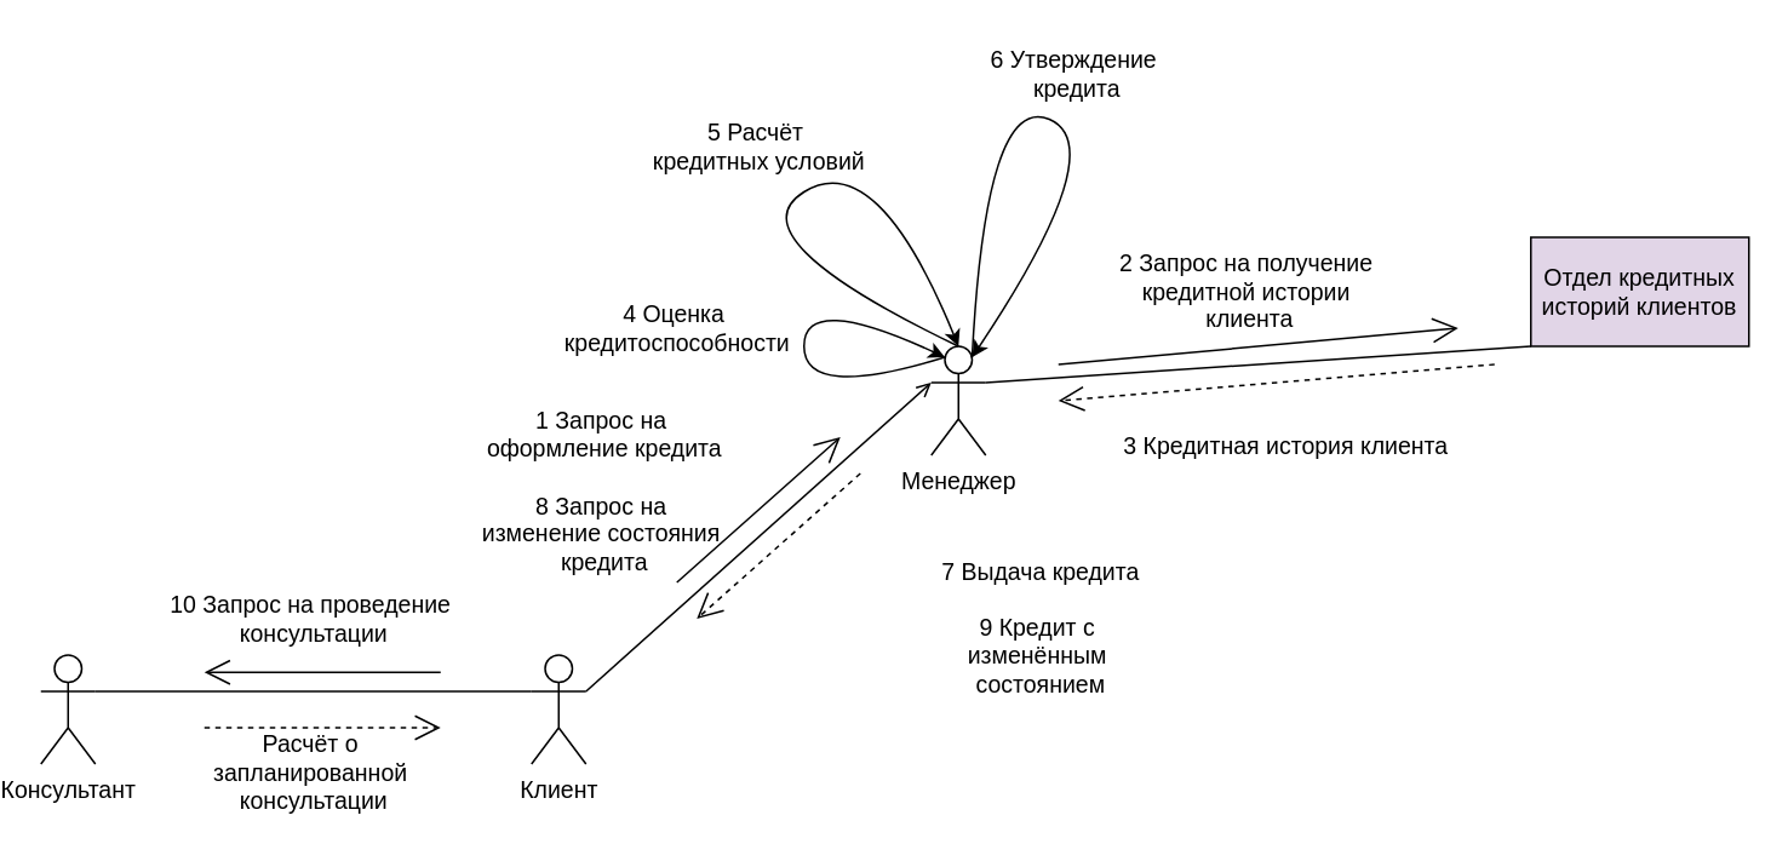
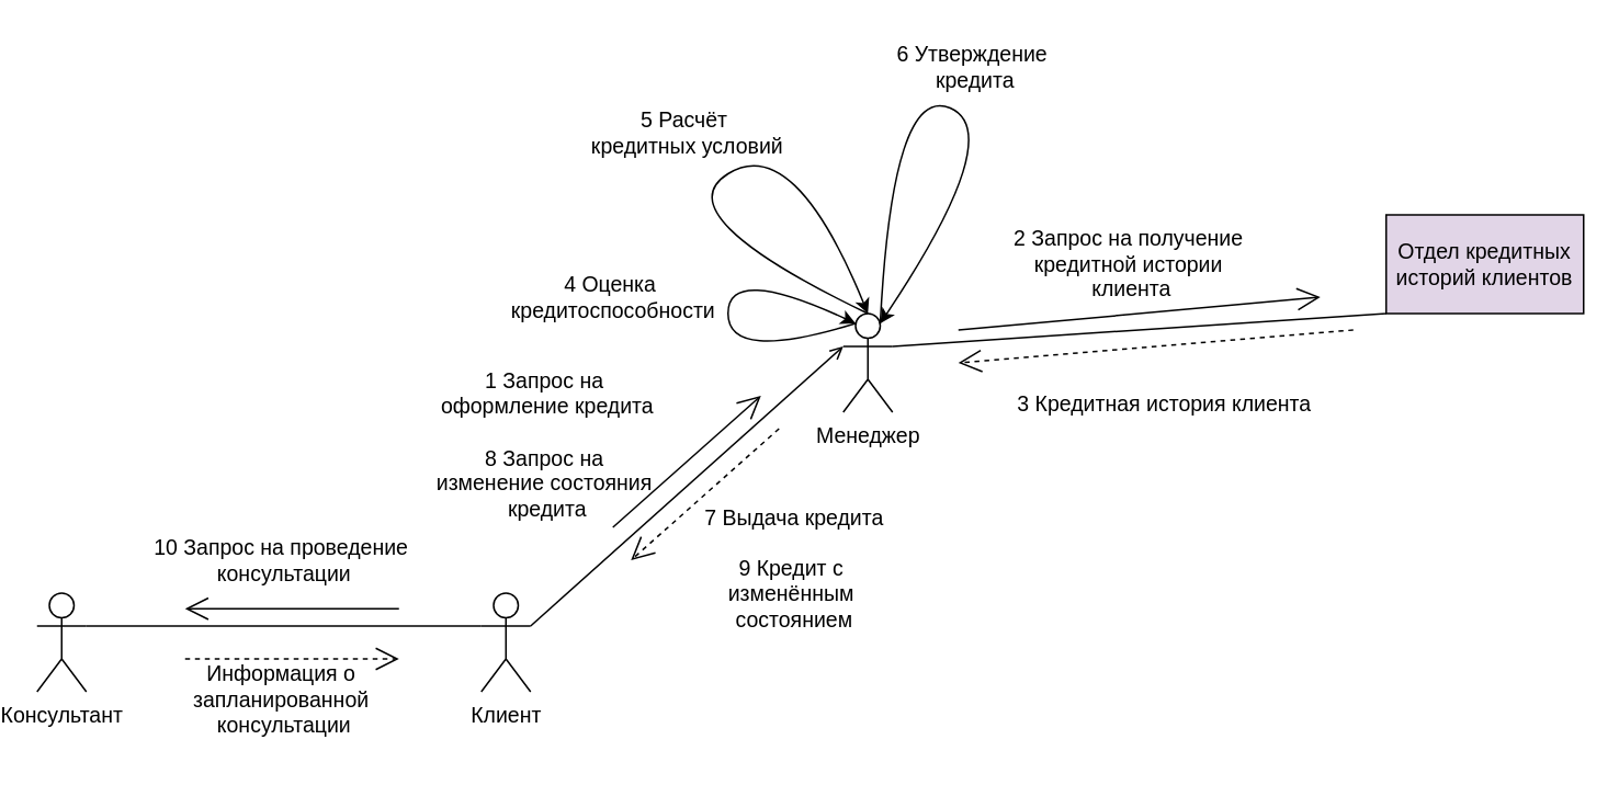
- <mxCell id="8" value="&lt;div style=&quot;font-size: 13px;&quot;&gt;7 Выдача кредита&lt;/div&gt;&lt;div style=&quot;font-size: 13px;&quot;&gt;&lt;br style=&quot;font-size: 13px;&quot;&gt;&lt;/div&gt;9 Кредит с&amp;nbsp;&lt;div style=&quot;font-size: 13px;&quot;&gt;изменённым&amp;nbsp;&lt;/div&gt;&lt;div style=&quot;font-size: 13px;&quot;&gt;состоянием&lt;/div&gt;" style="text;html=1;align=center;verticalAlign=middle;resizable=0;points=[];autosize=1;strokeColor=none;fillColor=none;fontSize=13;" vertex="1" parent="1"><mxGeometry x="505" y="300" width="130" height="90" as="geometry" /></mxCell>
+ <mxCell id="8" value="&lt;div style=&quot;font-size: 13px;&quot;&gt;7 Выдача кредита&lt;/div&gt;&lt;div style=&quot;font-size: 13px;&quot;&gt;&lt;br style=&quot;font-size: 13px;&quot;&gt;&lt;/div&gt;9 Кредит с&amp;nbsp;&lt;div style=&quot;font-size: 13px;&quot;&gt;изменённым&amp;nbsp;&lt;/div&gt;&lt;div style=&quot;font-size: 13px;&quot;&gt;состоянием&lt;/div&gt;" style="text;html=1;align=center;verticalAlign=middle;resizable=0;points=[];autosize=1;strokeColor=none;fillColor=none;fontSize=13;" vertex="1" parent="1"><mxGeometry x="415" y="300" width="130" height="90" as="geometry" /></mxCell>
- <mxCell id="26" value="&lt;div style=&quot;font-size: 13px;&quot;&gt;Расчёт о&amp;nbsp;&lt;/div&gt;&lt;div style=&quot;font-size: 13px;&quot;&gt;запланированной&amp;nbsp;&lt;/div&gt;&lt;div style=&quot;font-size: 13px;&quot;&gt;консультации&lt;/div&gt;" style="text;html=1;align=center;verticalAlign=middle;resizable=0;points=[];autosize=1;strokeColor=none;fillColor=none;fontSize=13;" vertex="1" parent="1"><mxGeometry x="105" y="395" width="130" height="60" as="geometry" /></mxCell>
+ <mxCell id="26" value="&lt;div style=&quot;font-size: 13px;&quot;&gt;Информация о&amp;nbsp;&lt;/div&gt;&lt;div style=&quot;font-size: 13px;&quot;&gt;запланированной&amp;nbsp;&lt;/div&gt;&lt;div style=&quot;font-size: 13px;&quot;&gt;консультации&lt;/div&gt;" style="text;html=1;align=center;verticalAlign=middle;resizable=0;points=[];autosize=1;strokeColor=none;fillColor=none;fontSize=13;" vertex="1" parent="1"><mxGeometry x="105" y="395" width="130" height="60" as="geometry" /></mxCell>
